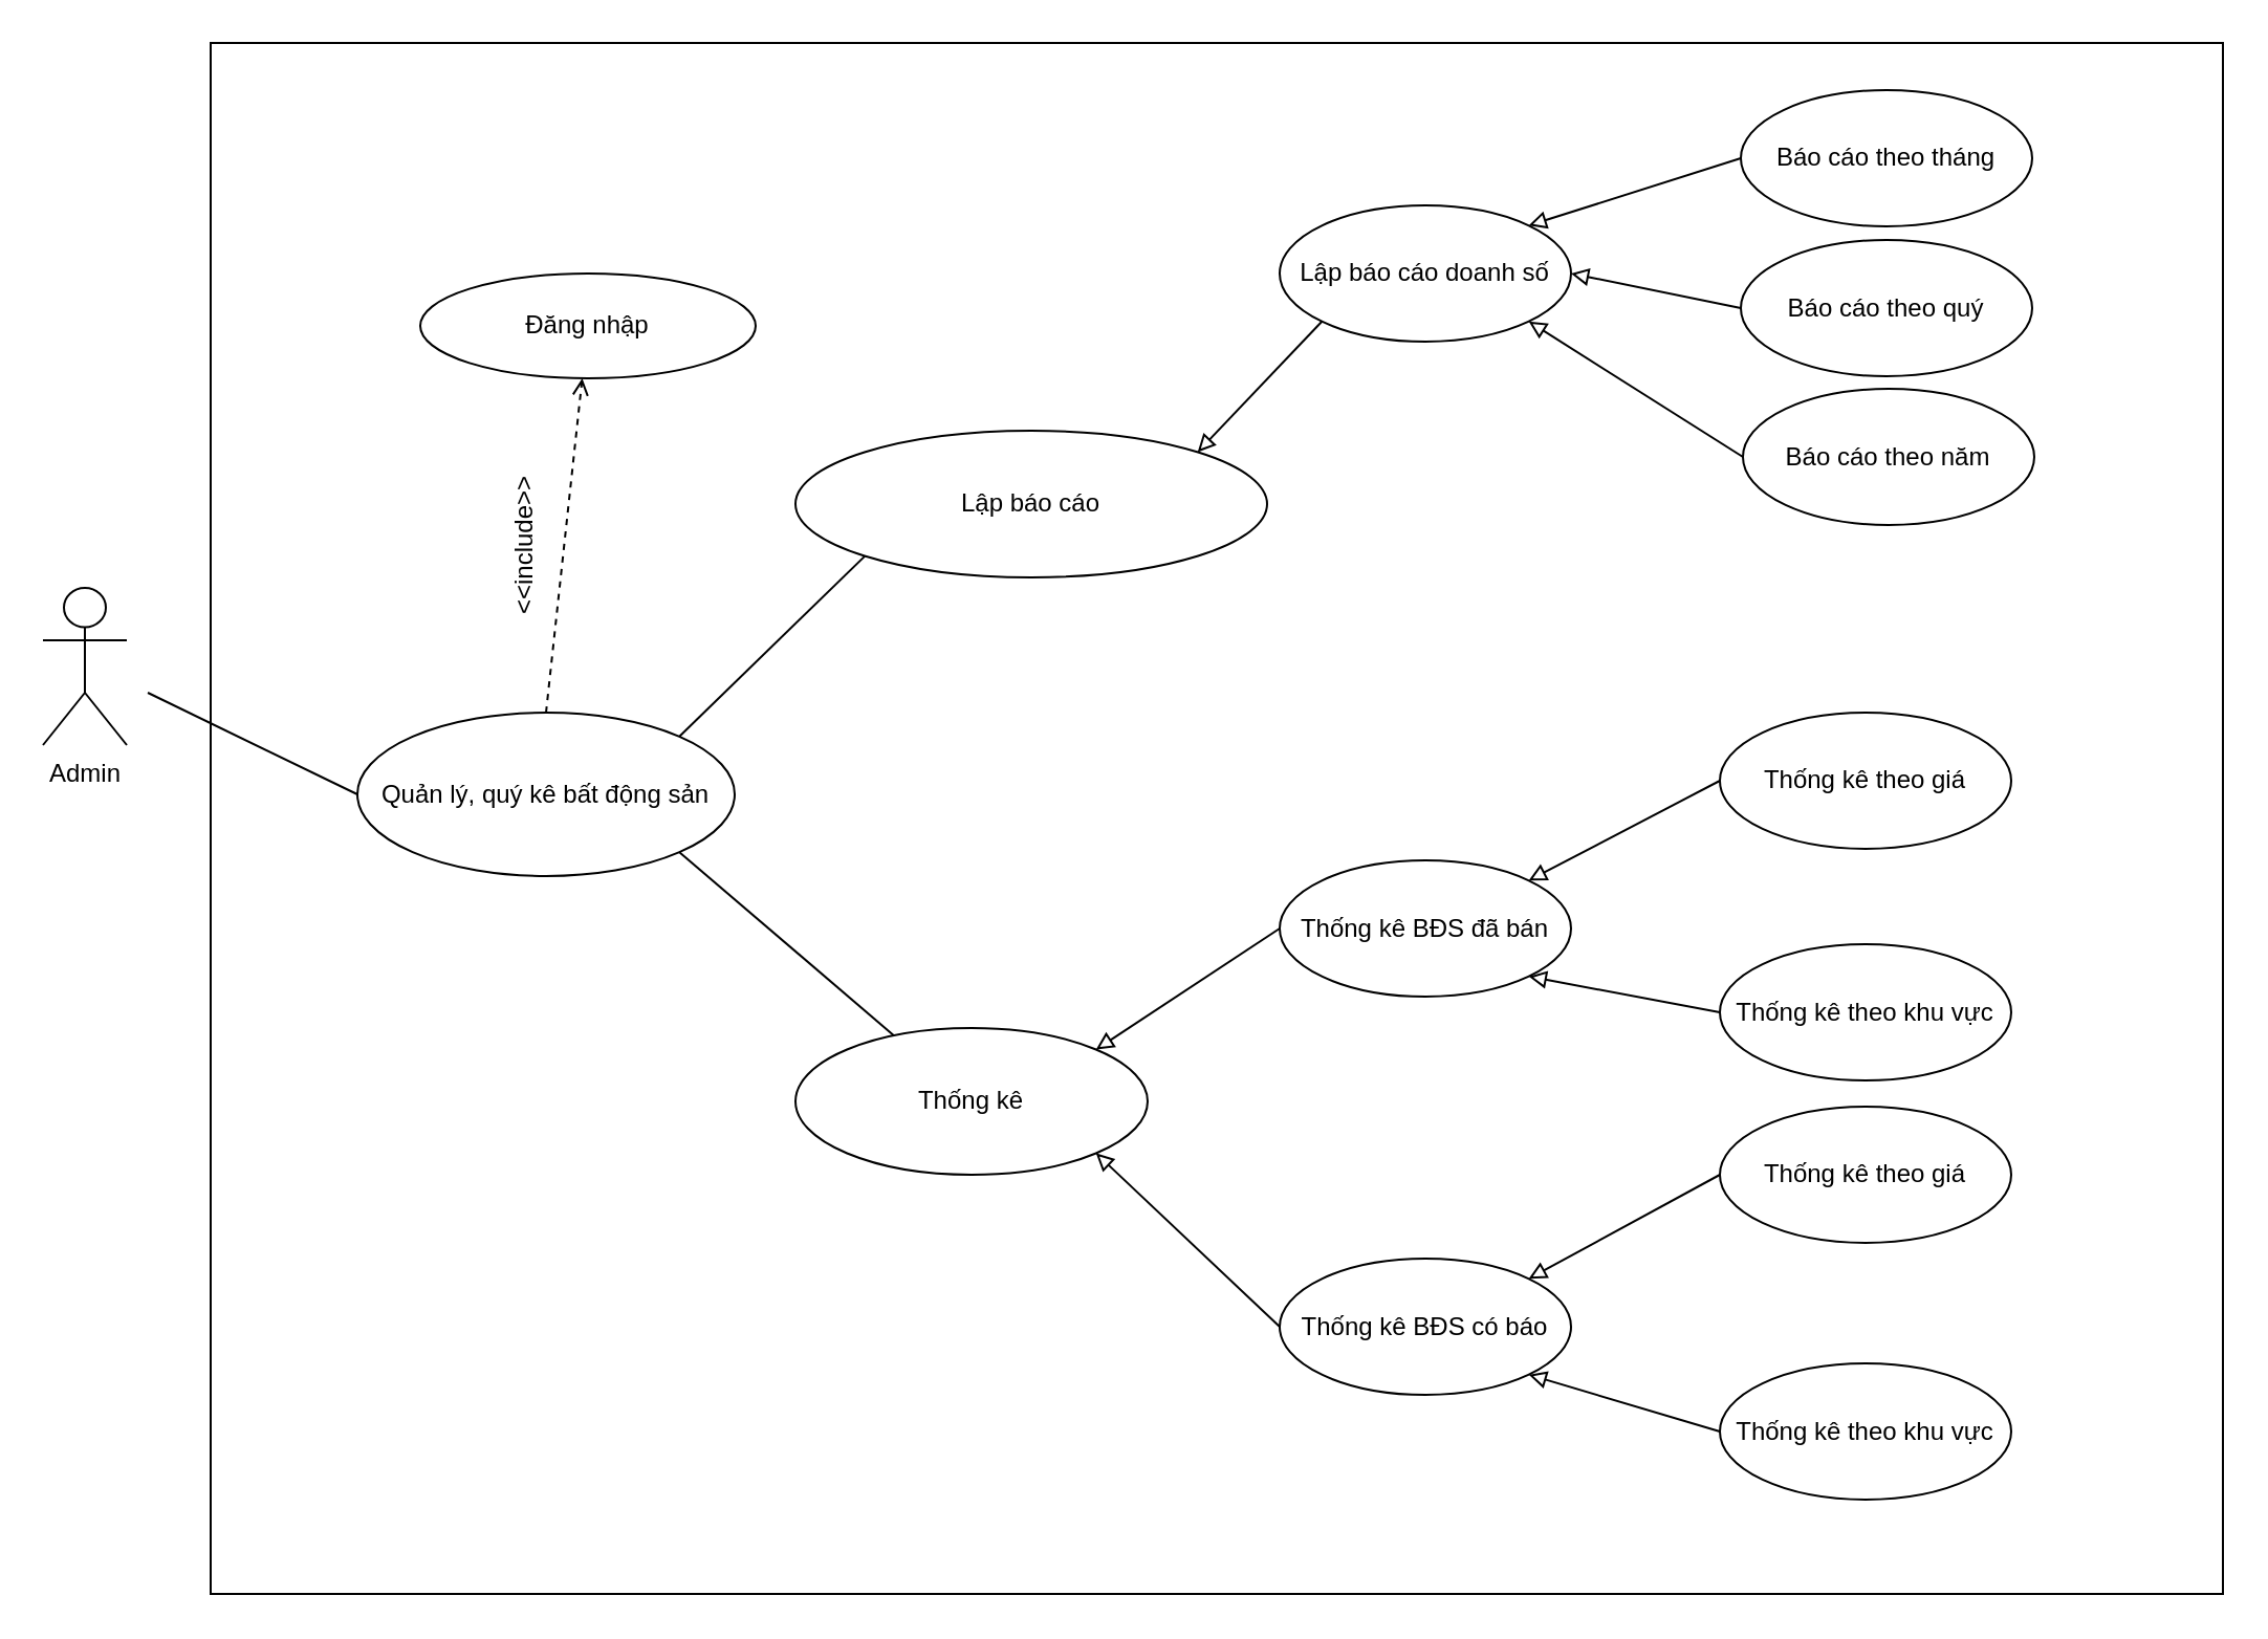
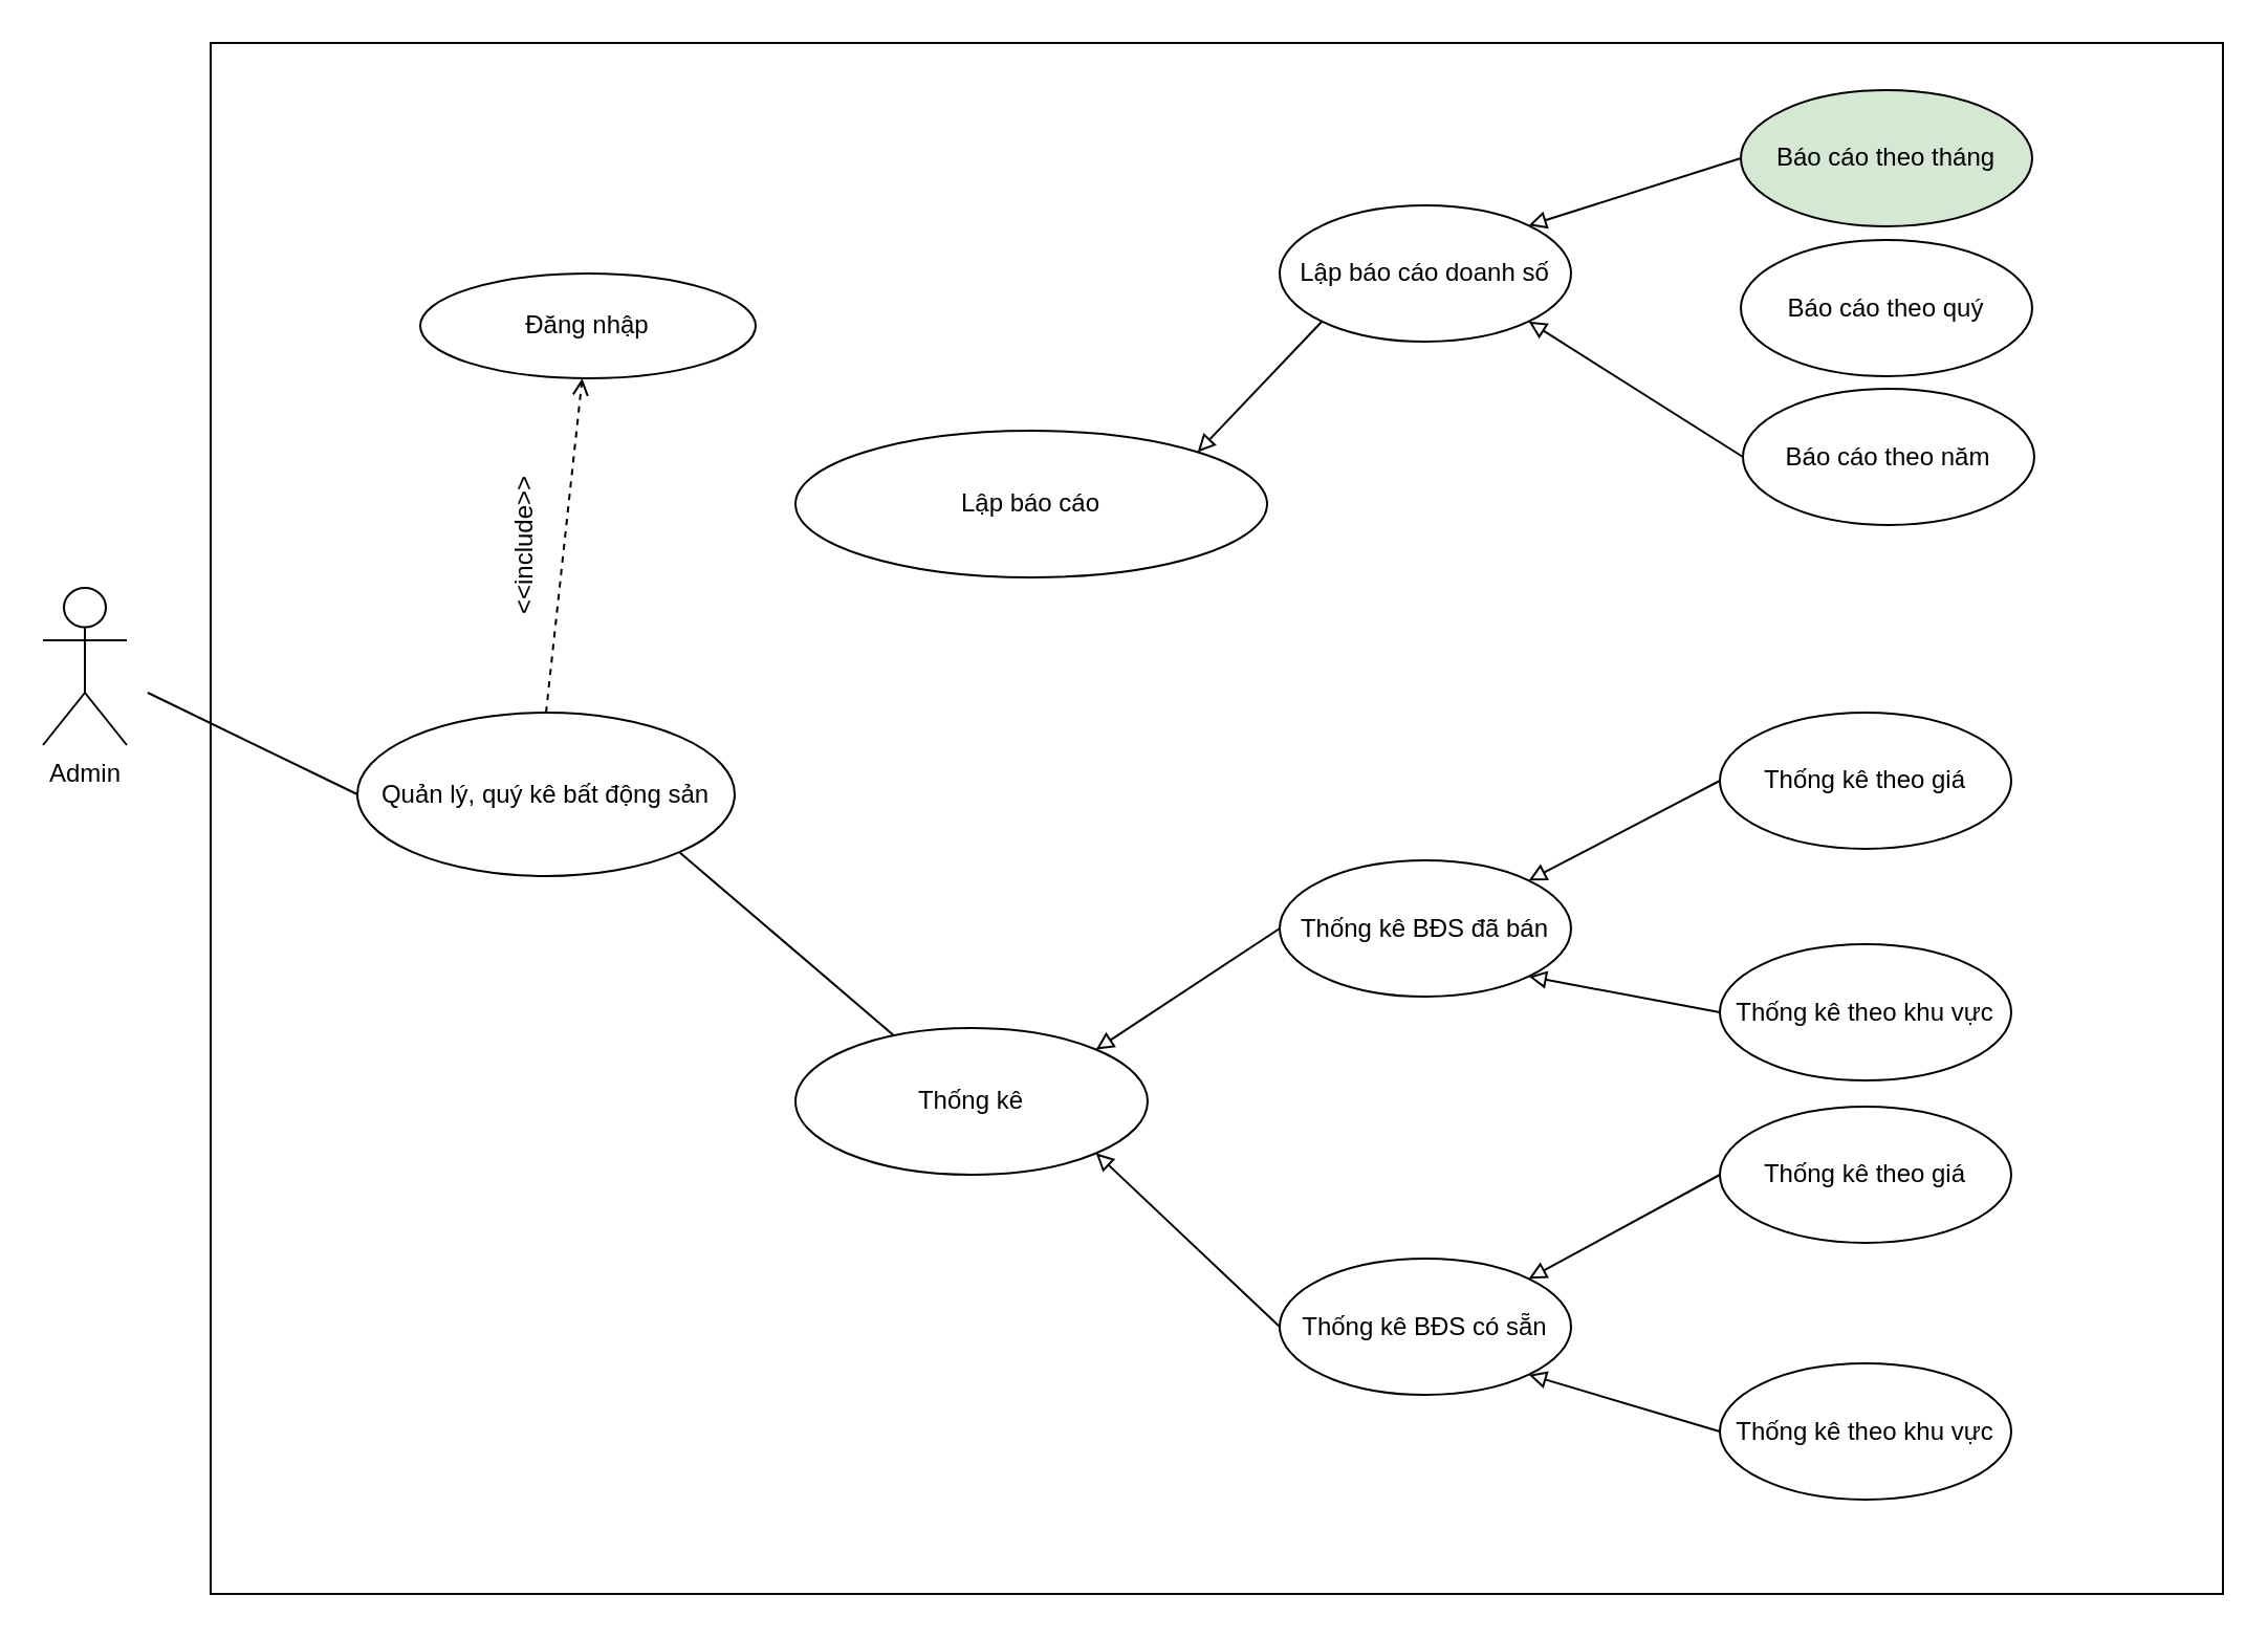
- <mxCell id="17" value="Báo cáo theo tháng" style="ellipse;whiteSpace=wrap;html=1;" vertex="1" parent="1"><mxGeometry x="830" y="42.5" width="139" height="65" as="geometry" /></mxCell>
+ <mxCell id="17" value="Báo cáo theo tháng" style="ellipse;whiteSpace=wrap;html=1;fillColor=#d5e8d4;" vertex="1" parent="1"><mxGeometry x="830" y="42.5" width="139" height="65" as="geometry" /></mxCell>
- <mxCell id="21" value="" style="endArrow=block;html=1;endFill=0;exitX=0;exitY=0.5;exitDx=0;exitDy=0;entryX=1;entryY=0.5;entryDx=0;entryDy=0;" edge="1" parent="1" source="18" target="5"><mxGeometry width="50" height="50" relative="1" as="geometry"><mxPoint x="650.153" y="172.886" as="sourcePoint" /><mxPoint x="542.397" y="235.251" as="targetPoint" /><Array as="points" /></mxGeometry></mxCell>
- <mxCell id="12" value="" style="endArrow=none;html=1;entryX=0;entryY=1;entryDx=0;entryDy=0;exitX=1;exitY=0;exitDx=0;exitDy=0;" edge="1" parent="1" source="4" target="11"><mxGeometry width="50" height="50" relative="1" as="geometry"><mxPoint x="80" y="340" as="sourcePoint" /><mxPoint x="180" y="388.5" as="targetPoint" /></mxGeometry></mxCell>
- <mxCell id="16" value="Thống kê BĐS có báo" style="ellipse;whiteSpace=wrap;html=1;" vertex="1" parent="1"><mxGeometry x="610" y="600" width="139" height="65" as="geometry" /></mxCell>
+ <mxCell id="16" value="Thống kê BĐS có sẵn" style="ellipse;whiteSpace=wrap;html=1;" vertex="1" parent="1"><mxGeometry x="610" y="600" width="139" height="65" as="geometry" /></mxCell>
